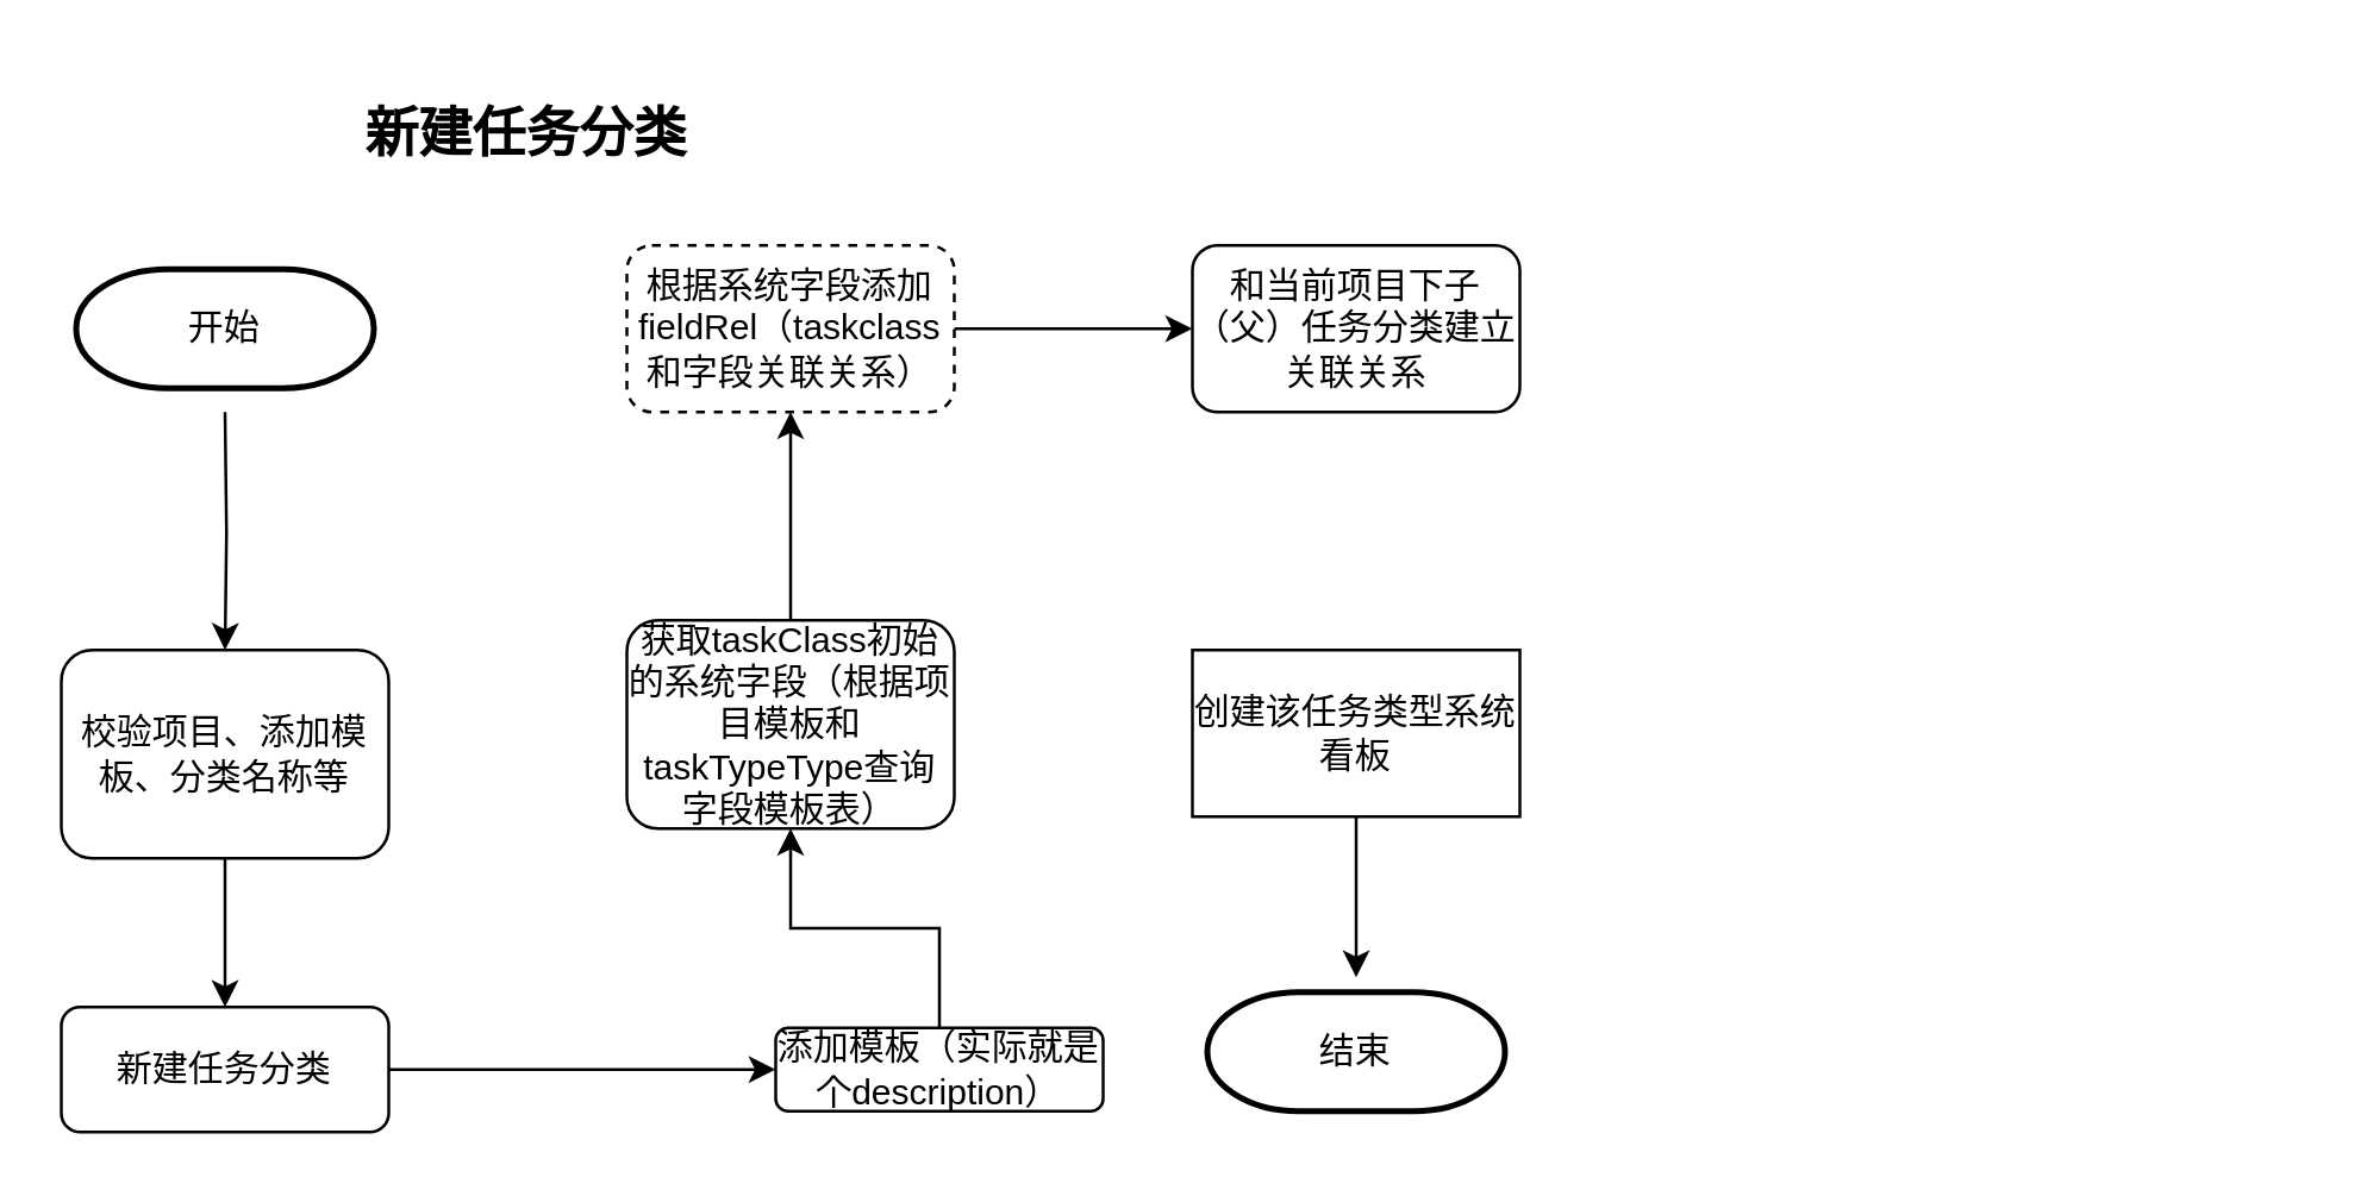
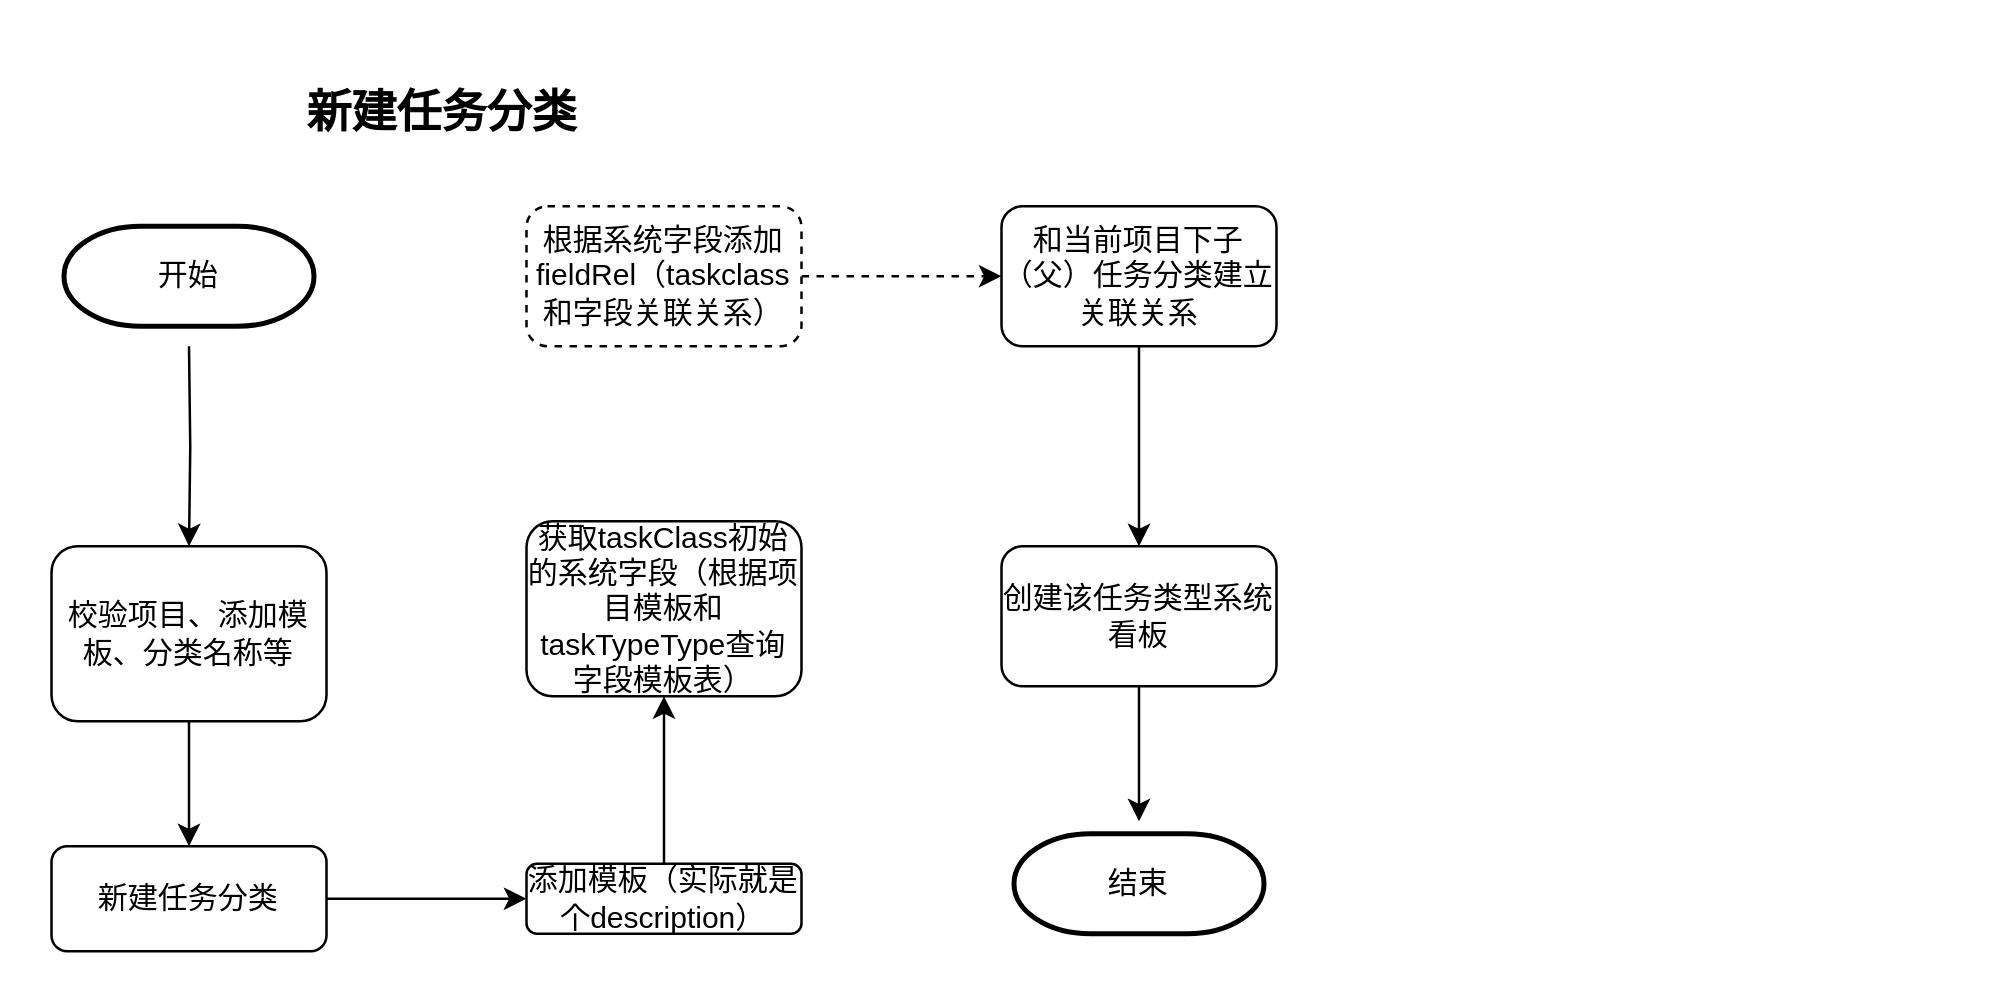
- <mxCell id="13" value="" style="edgeStyle=orthogonalEdgeStyle;rounded=0;orthogonalLoop=1;jettySize=auto;html=1;" edge="1" parent="1" source="14" target="16"><mxGeometry relative="1" as="geometry" /></mxCell>
+ <mxCell id="13" value="" style="edgeStyle=orthogonalEdgeStyle;rounded=0;orthogonalLoop=1;jettySize=auto;html=1;dashed=1;" edge="1" parent="1" source="14" target="16"><mxGeometry relative="1" as="geometry" /></mxCell>
+ <mxCell id="15" value="" style="edgeStyle=orthogonalEdgeStyle;rounded=0;orthogonalLoop=1;jettySize=auto;html=1;" edge="1" parent="1" source="16" target="18"><mxGeometry relative="1" as="geometry" /></mxCell>
- <mxCell id="11" value="" style="edgeStyle=orthogonalEdgeStyle;rounded=0;orthogonalLoop=1;jettySize=auto;html=1;" edge="1" parent="1" source="12" target="14"><mxGeometry relative="1" as="geometry" /></mxCell>
- <mxCell id="18" value="创建该任务类型系统看板" style="whiteSpace=wrap;html=1;rounded=0;" vertex="1" parent="1"><mxGeometry x="400" y="218" width="110" height="56" as="geometry" /></mxCell>
+ <mxCell id="18" value="创建该任务类型系统看板" style="rounded=1;whiteSpace=wrap;html=1;" vertex="1" parent="1"><mxGeometry x="400" y="218" width="110" height="56" as="geometry" /></mxCell>
- <mxCell id="10" value="添加模板（实际就是个description）" style="rounded=1;whiteSpace=wrap;html=1;" vertex="1" parent="1"><mxGeometry x="260" y="345" width="110" height="28" as="geometry" /></mxCell>
+ <mxCell id="10" value="添加模板（实际就是个description）" style="rounded=1;whiteSpace=wrap;html=1;" vertex="1" parent="1"><mxGeometry x="210" y="345" width="110" height="28" as="geometry" /></mxCell>
